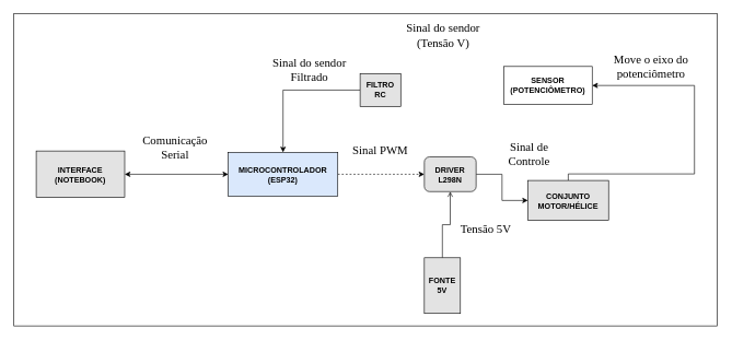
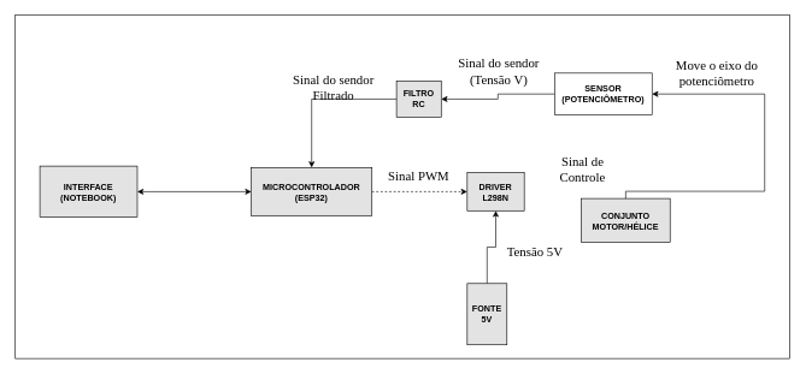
- <mxCell id="15" value="Sinal do sendor (Tensão V)" style="text;strokeColor=none;fillColor=none;align=center;verticalAlign=middle;rounded=0;fontFamily=Times New Roman;fontStyle=0;fontSize=18;shadow=0;fontColor=default;whiteSpace=wrap;html=1;" parent="1" vertex="1"><mxGeometry x="607" y="39" width="136" height="30" as="geometry" /></mxCell>
+ <mxCell id="15" value="Sinal do sendor (Tensão V)" style="text;strokeColor=none;fillColor=none;align=center;verticalAlign=middle;rounded=0;fontFamily=Times New Roman;fontStyle=0;fontSize=18;shadow=0;fontColor=default;whiteSpace=wrap;html=1;" parent="1" vertex="1"><mxGeometry x="622" y="84" width="136" height="30" as="geometry" /></mxCell>
- <mxCell id="23" value="Sinal do sendor Filtrado" style="text;strokeColor=none;fillColor=none;align=center;verticalAlign=middle;rounded=0;fontFamily=Times New Roman;fontStyle=0;fontSize=18;shadow=0;fontColor=default;whiteSpace=wrap;html=1;" vertex="1" parent="1"><mxGeometry x="403" y="92" width="136" height="30" as="geometry" /></mxCell>
+ <mxCell id="23" value="Sinal do sendor Filtrado" style="text;strokeColor=none;fillColor=none;align=center;verticalAlign=middle;rounded=0;fontFamily=Times New Roman;fontStyle=0;fontSize=18;shadow=0;fontColor=default;whiteSpace=wrap;html=1;" vertex="1" parent="1"><mxGeometry x="393" y="107" width="136" height="30" as="geometry" /></mxCell>
+ <mxCell id="4" style="edgeStyle=orthogonalEdgeStyle;rounded=0;orthogonalLoop=1;jettySize=auto;html=1;entryX=1;entryY=0.5;entryDx=0;entryDy=0;" edge="1" parent="1" source="5" target="22"><mxGeometry relative="1" as="geometry" /></mxCell>
- <mxCell id="14" value="Comunicação Serial" style="text;strokeColor=none;fillColor=none;align=center;verticalAlign=middle;rounded=0;fontFamily=Times New Roman;fontStyle=0;fontSize=18;shadow=0;fontColor=default;whiteSpace=wrap;html=1;" parent="1" vertex="1"><mxGeometry x="209" y="208" width="114" height="33" as="geometry" /></mxCell>
- <mxCell id="16" value="Sinal PWM" style="text;strokeColor=none;fillColor=none;align=center;verticalAlign=middle;rounded=0;fontFamily=Times New Roman;fontStyle=0;fontSize=18;shadow=0;fontColor=default;whiteSpace=wrap;html=1;" parent="1" vertex="1"><mxGeometry x="524" y="214" width="110" height="31" as="geometry" /></mxCell>
+ <mxCell id="16" value="Sinal PWM" style="text;strokeColor=none;fillColor=none;align=center;verticalAlign=middle;rounded=0;fontFamily=Times New Roman;fontStyle=0;fontSize=18;shadow=0;fontColor=default;whiteSpace=wrap;html=1;" parent="1" vertex="1"><mxGeometry x="524" y="229" width="110" height="31" as="geometry" /></mxCell>
- <mxCell id="3" value="MICROCONTROLADOR (ESP32)" style="rounded=0;whiteSpace=wrap;html=1;fontStyle=1;shadow=0;fillColor=#dae8fc;" parent="1" vertex="1"><mxGeometry x="347" y="232" width="167" height="67" as="geometry" /></mxCell>
+ <mxCell id="3" value="MICROCONTROLADOR (ESP32)" style="rounded=0;whiteSpace=wrap;html=1;fontStyle=1;shadow=0;fillColor=#E3E3E3;" parent="1" vertex="1"><mxGeometry x="347" y="232" width="167" height="67" as="geometry" /></mxCell>
- <mxCell id="9" value="DRIVER L298N" style="whiteSpace=wrap;html=1;fontStyle=1;shadow=0;fillColor=#E3E3E3;rounded=1;" parent="1" vertex="1"><mxGeometry x="646" y="239" width="79" height="53" as="geometry" /></mxCell>
+ <mxCell id="9" value="DRIVER L298N" style="rounded=0;whiteSpace=wrap;html=1;fontStyle=1;shadow=0;fillColor=#E3E3E3;" parent="1" vertex="1"><mxGeometry x="646" y="239" width="79" height="53" as="geometry" /></mxCell>
- <mxCell id="8" style="edgeStyle=orthogonalEdgeStyle;rounded=0;orthogonalLoop=1;jettySize=auto;html=1;entryX=0;entryY=0.5;entryDx=0;entryDy=0;" parent="1" source="9" target="13" edge="1"><mxGeometry relative="1" as="geometry" /></mxCell>
- <mxCell id="10" style="edgeStyle=orthogonalEdgeStyle;rounded=0;orthogonalLoop=1;jettySize=auto;html=1;entryX=0.5;entryY=1;entryDx=0;entryDy=0;endArrow=open;" parent="1" source="11" target="9" edge="1"><mxGeometry relative="1" as="geometry" /></mxCell>
+ <mxCell id="10" style="edgeStyle=orthogonalEdgeStyle;rounded=0;orthogonalLoop=1;jettySize=auto;html=1;entryX=0.5;entryY=1;entryDx=0;entryDy=0;" parent="1" source="11" target="9" edge="1"><mxGeometry relative="1" as="geometry" /></mxCell>
